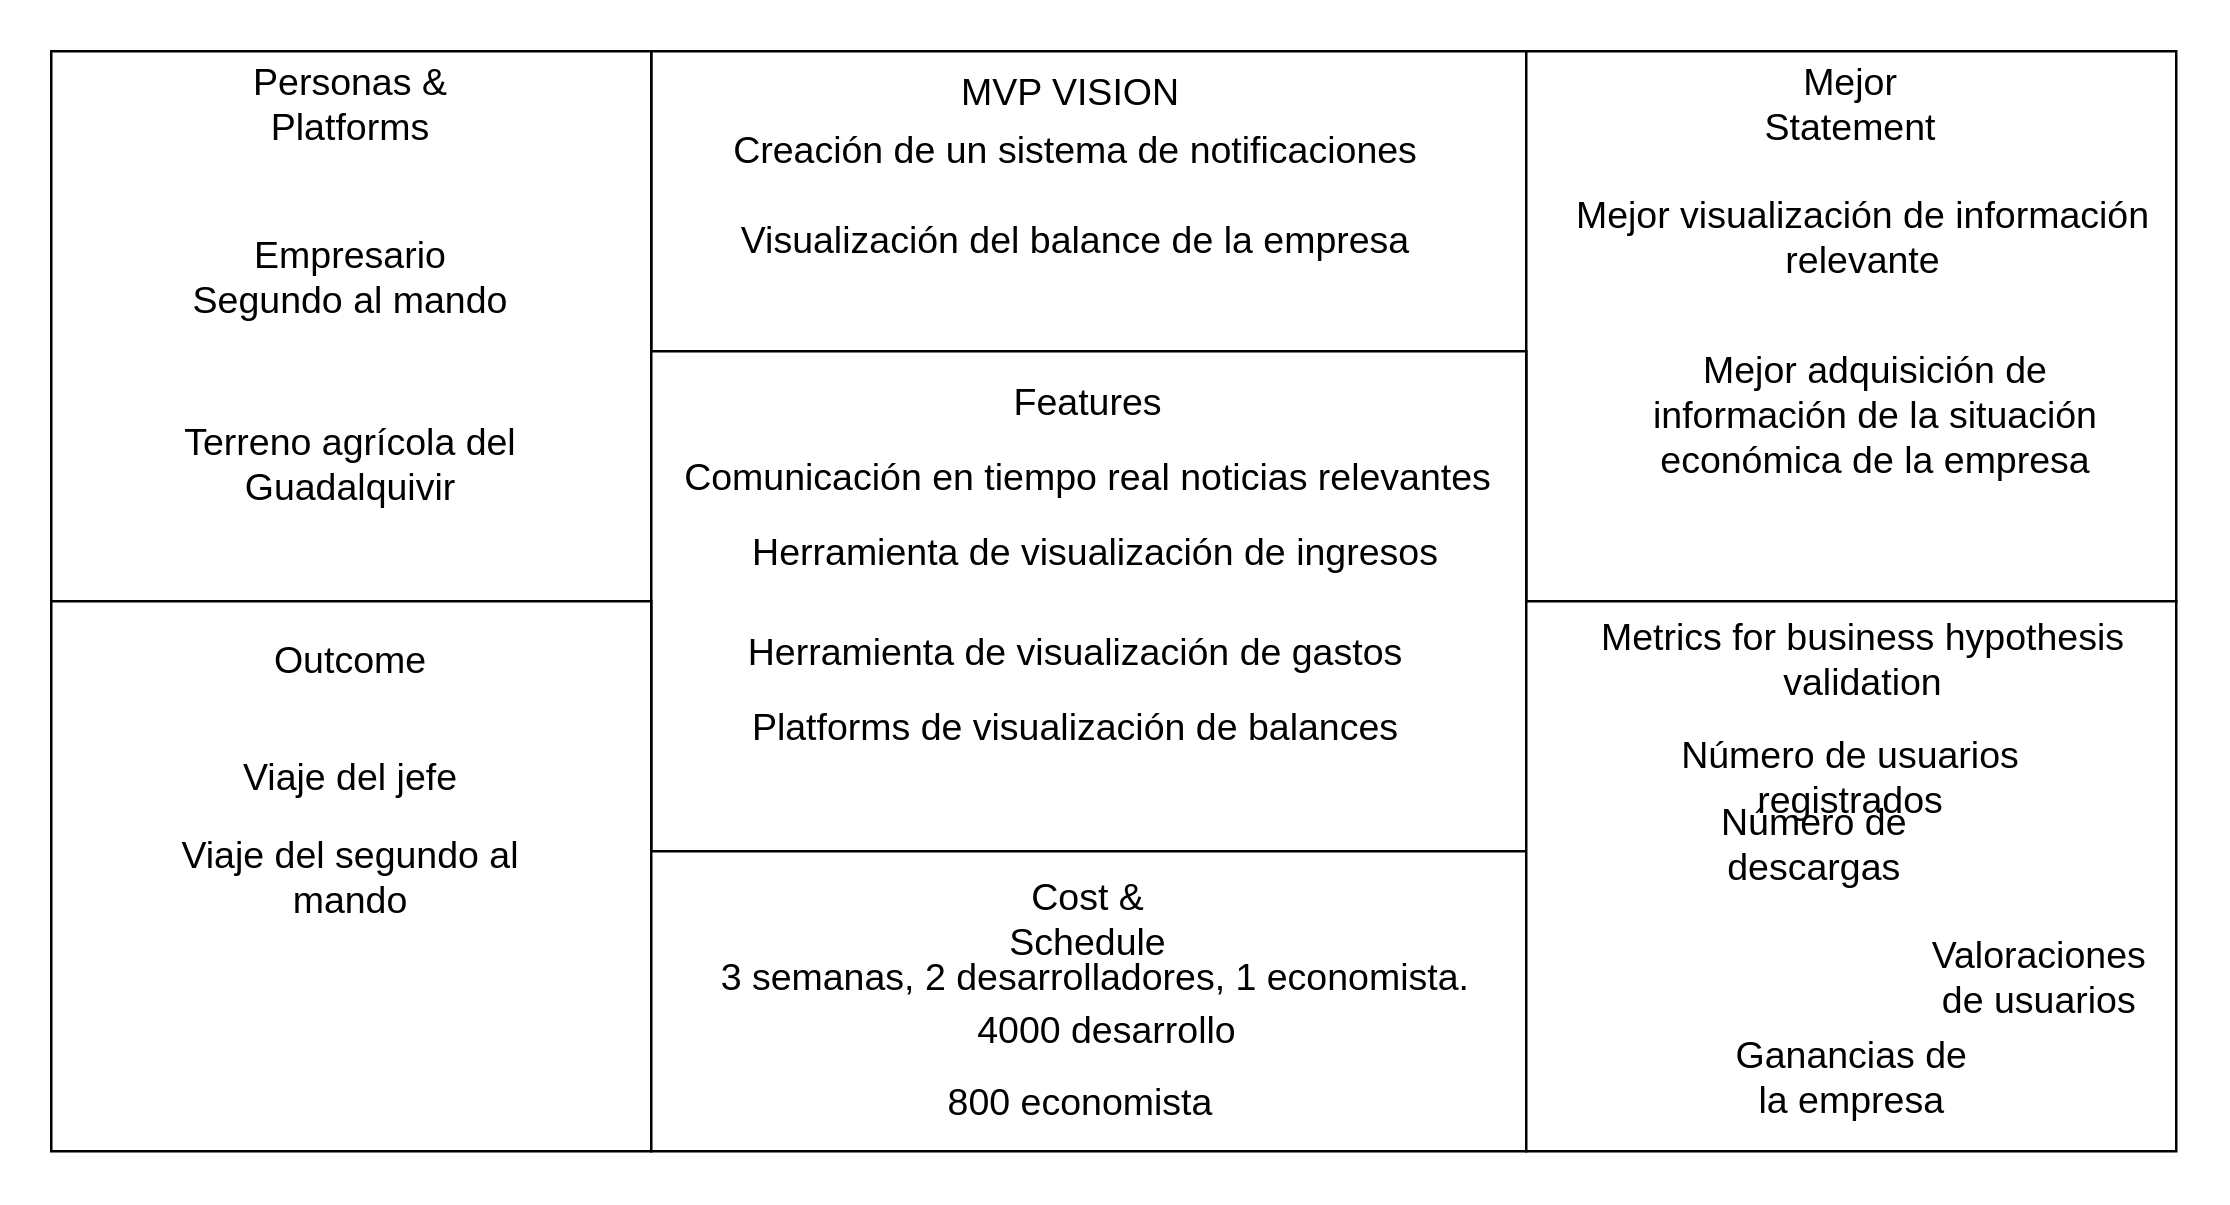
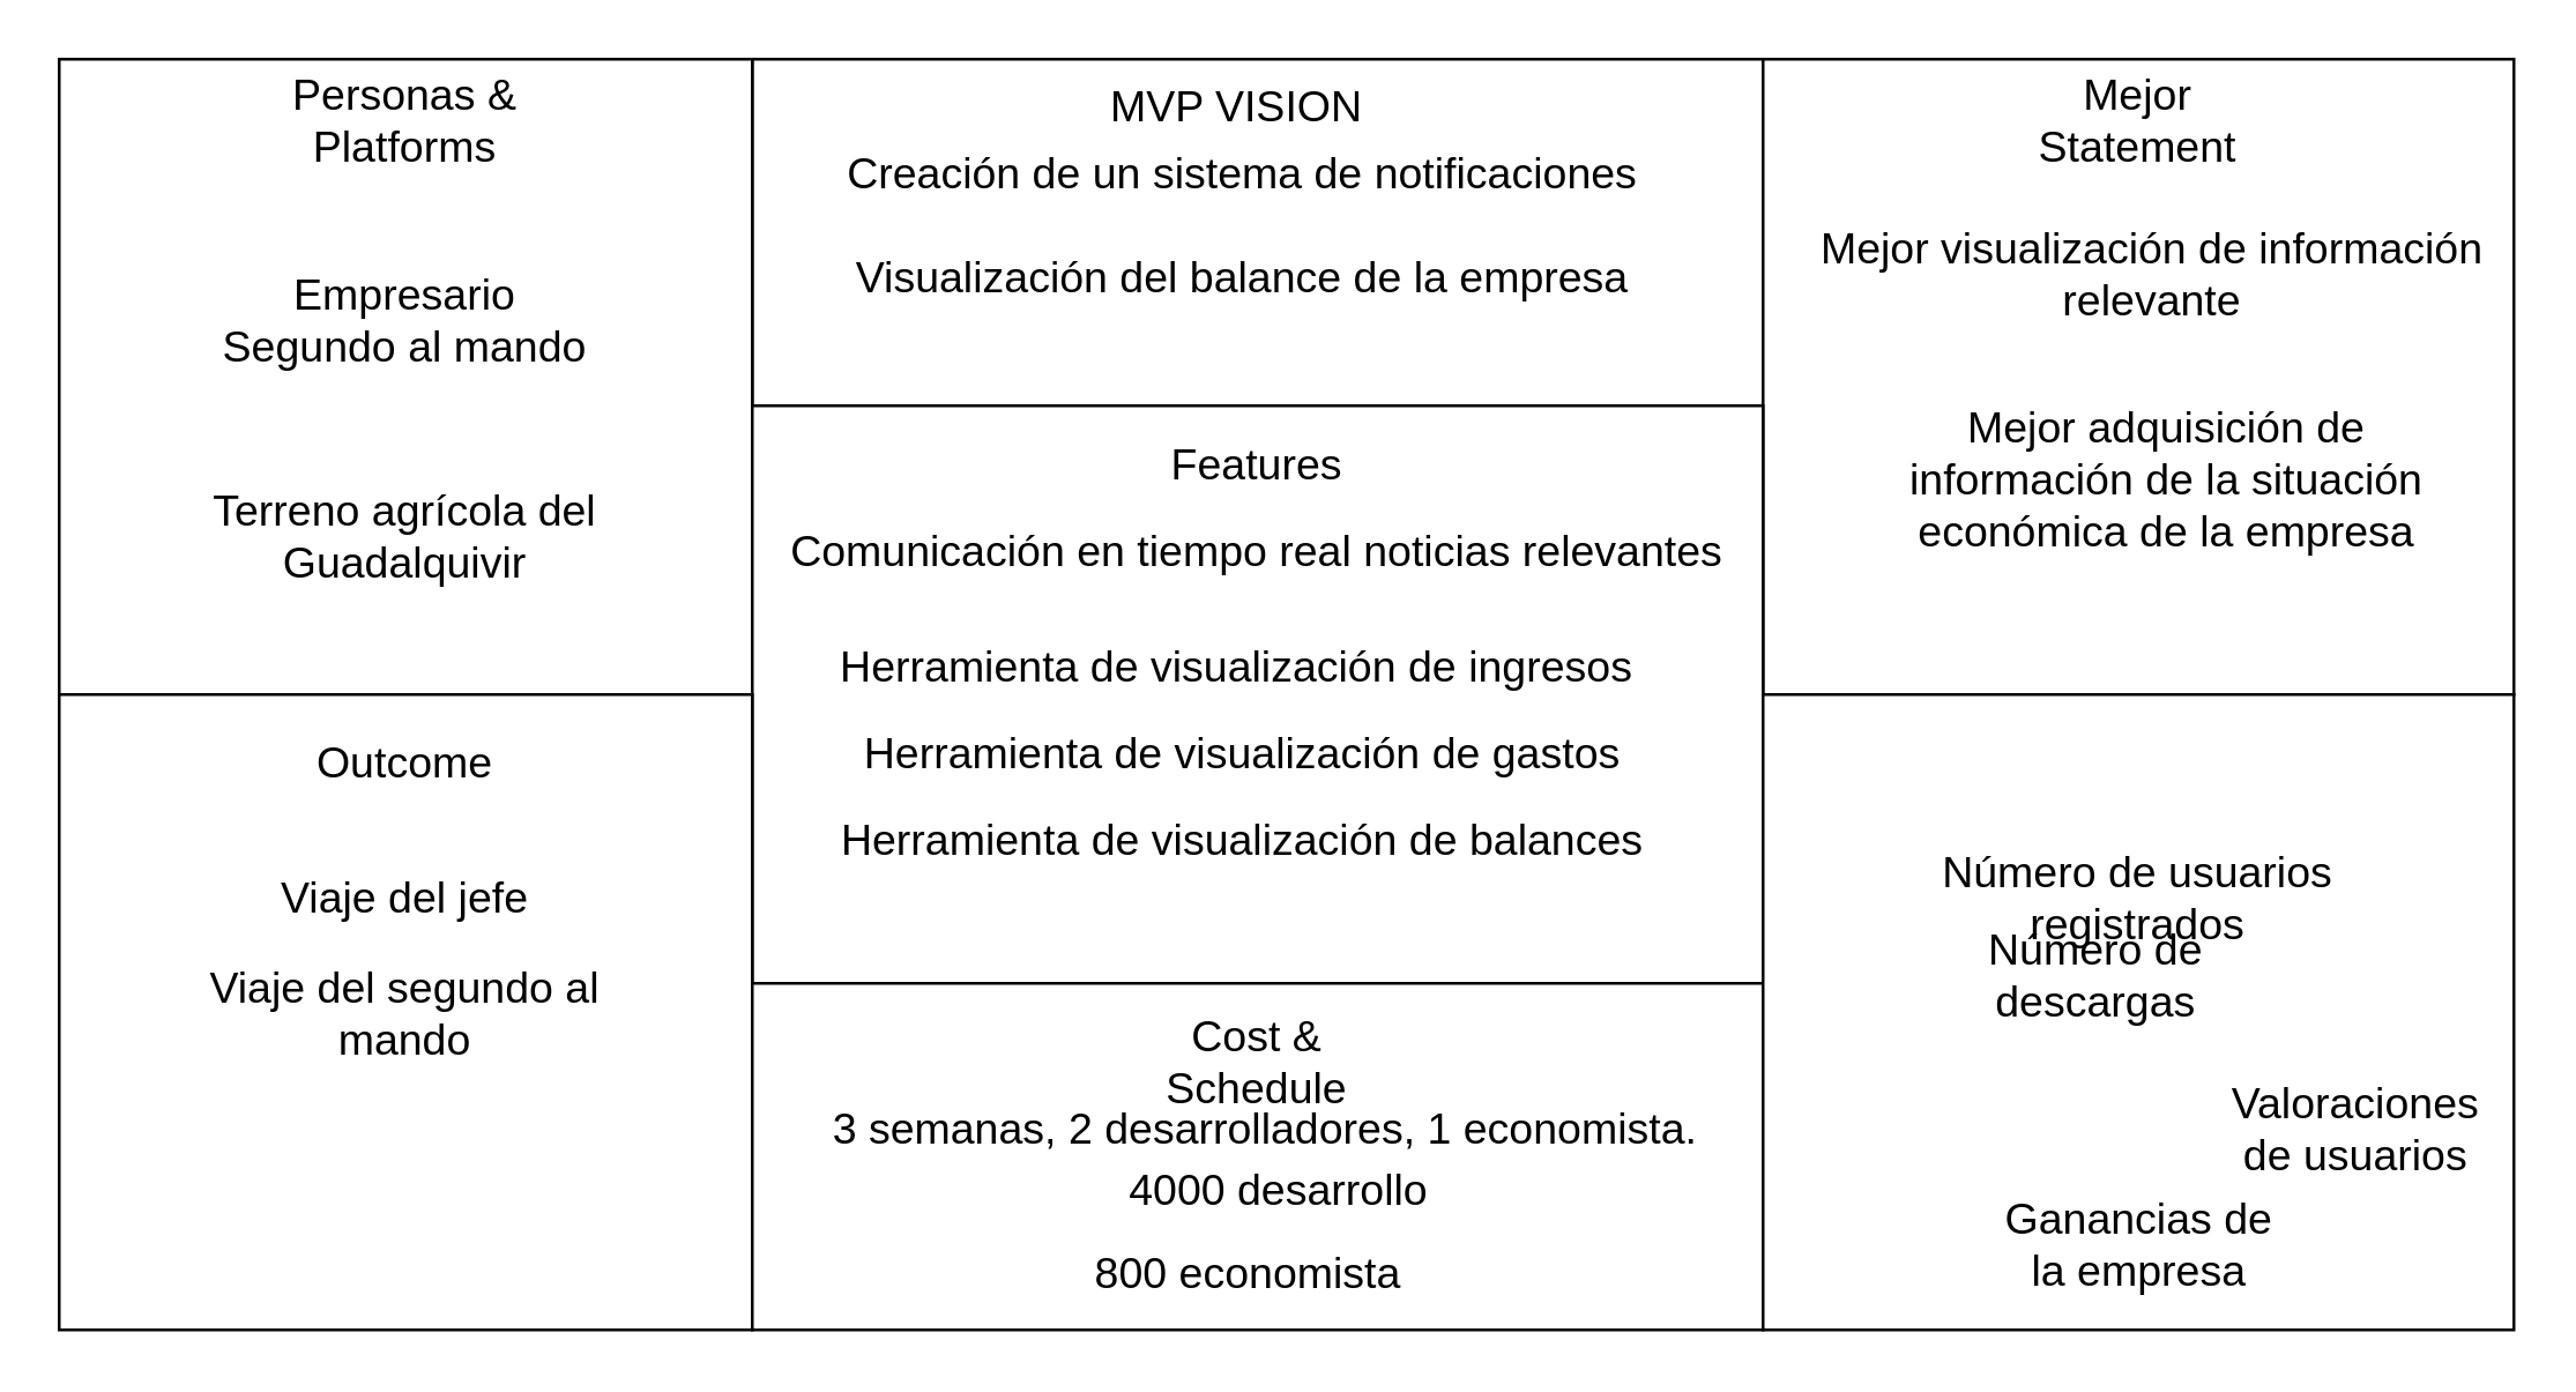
- <mxCell id="25" value="Herramienta de visualización de ingresos" style="text;html=1;strokeColor=none;fillColor=none;align=center;verticalAlign=middle;whiteSpace=wrap;rounded=0;fontSize=15;" parent="1" vertex="1"><mxGeometry x="288" y="210" width="300" height="20" as="geometry" /></mxCell>
+ <mxCell id="25" value="Herramienta de visualización de ingresos" style="text;html=1;strokeColor=none;fillColor=none;align=center;verticalAlign=middle;whiteSpace=wrap;rounded=0;fontSize=15;" parent="1" vertex="1"><mxGeometry x="278" y="220" width="300" height="20" as="geometry" /></mxCell>
- <mxCell id="15" value="Metrics for business hypothesis validation" style="text;html=1;strokeColor=none;fillColor=none;align=center;verticalAlign=middle;whiteSpace=wrap;rounded=0;fontSize=15;" parent="1" vertex="1"><mxGeometry x="630" y="253" width="230" height="20" as="geometry" /></mxCell>
- <mxCell id="33" value="Platforms de visualización de balances" style="text;html=1;strokeColor=none;fillColor=none;align=center;verticalAlign=middle;whiteSpace=wrap;rounded=0;fontSize=15;" vertex="1" parent="1"><mxGeometry x="280" y="280" width="300" height="20" as="geometry" /></mxCell>
+ <mxCell id="33" value="Herramienta de visualización de balances" style="text;html=1;strokeColor=none;fillColor=none;align=center;verticalAlign=middle;whiteSpace=wrap;rounded=0;fontSize=15;" vertex="1" parent="1"><mxGeometry x="280" y="280" width="300" height="20" as="geometry" /></mxCell>
